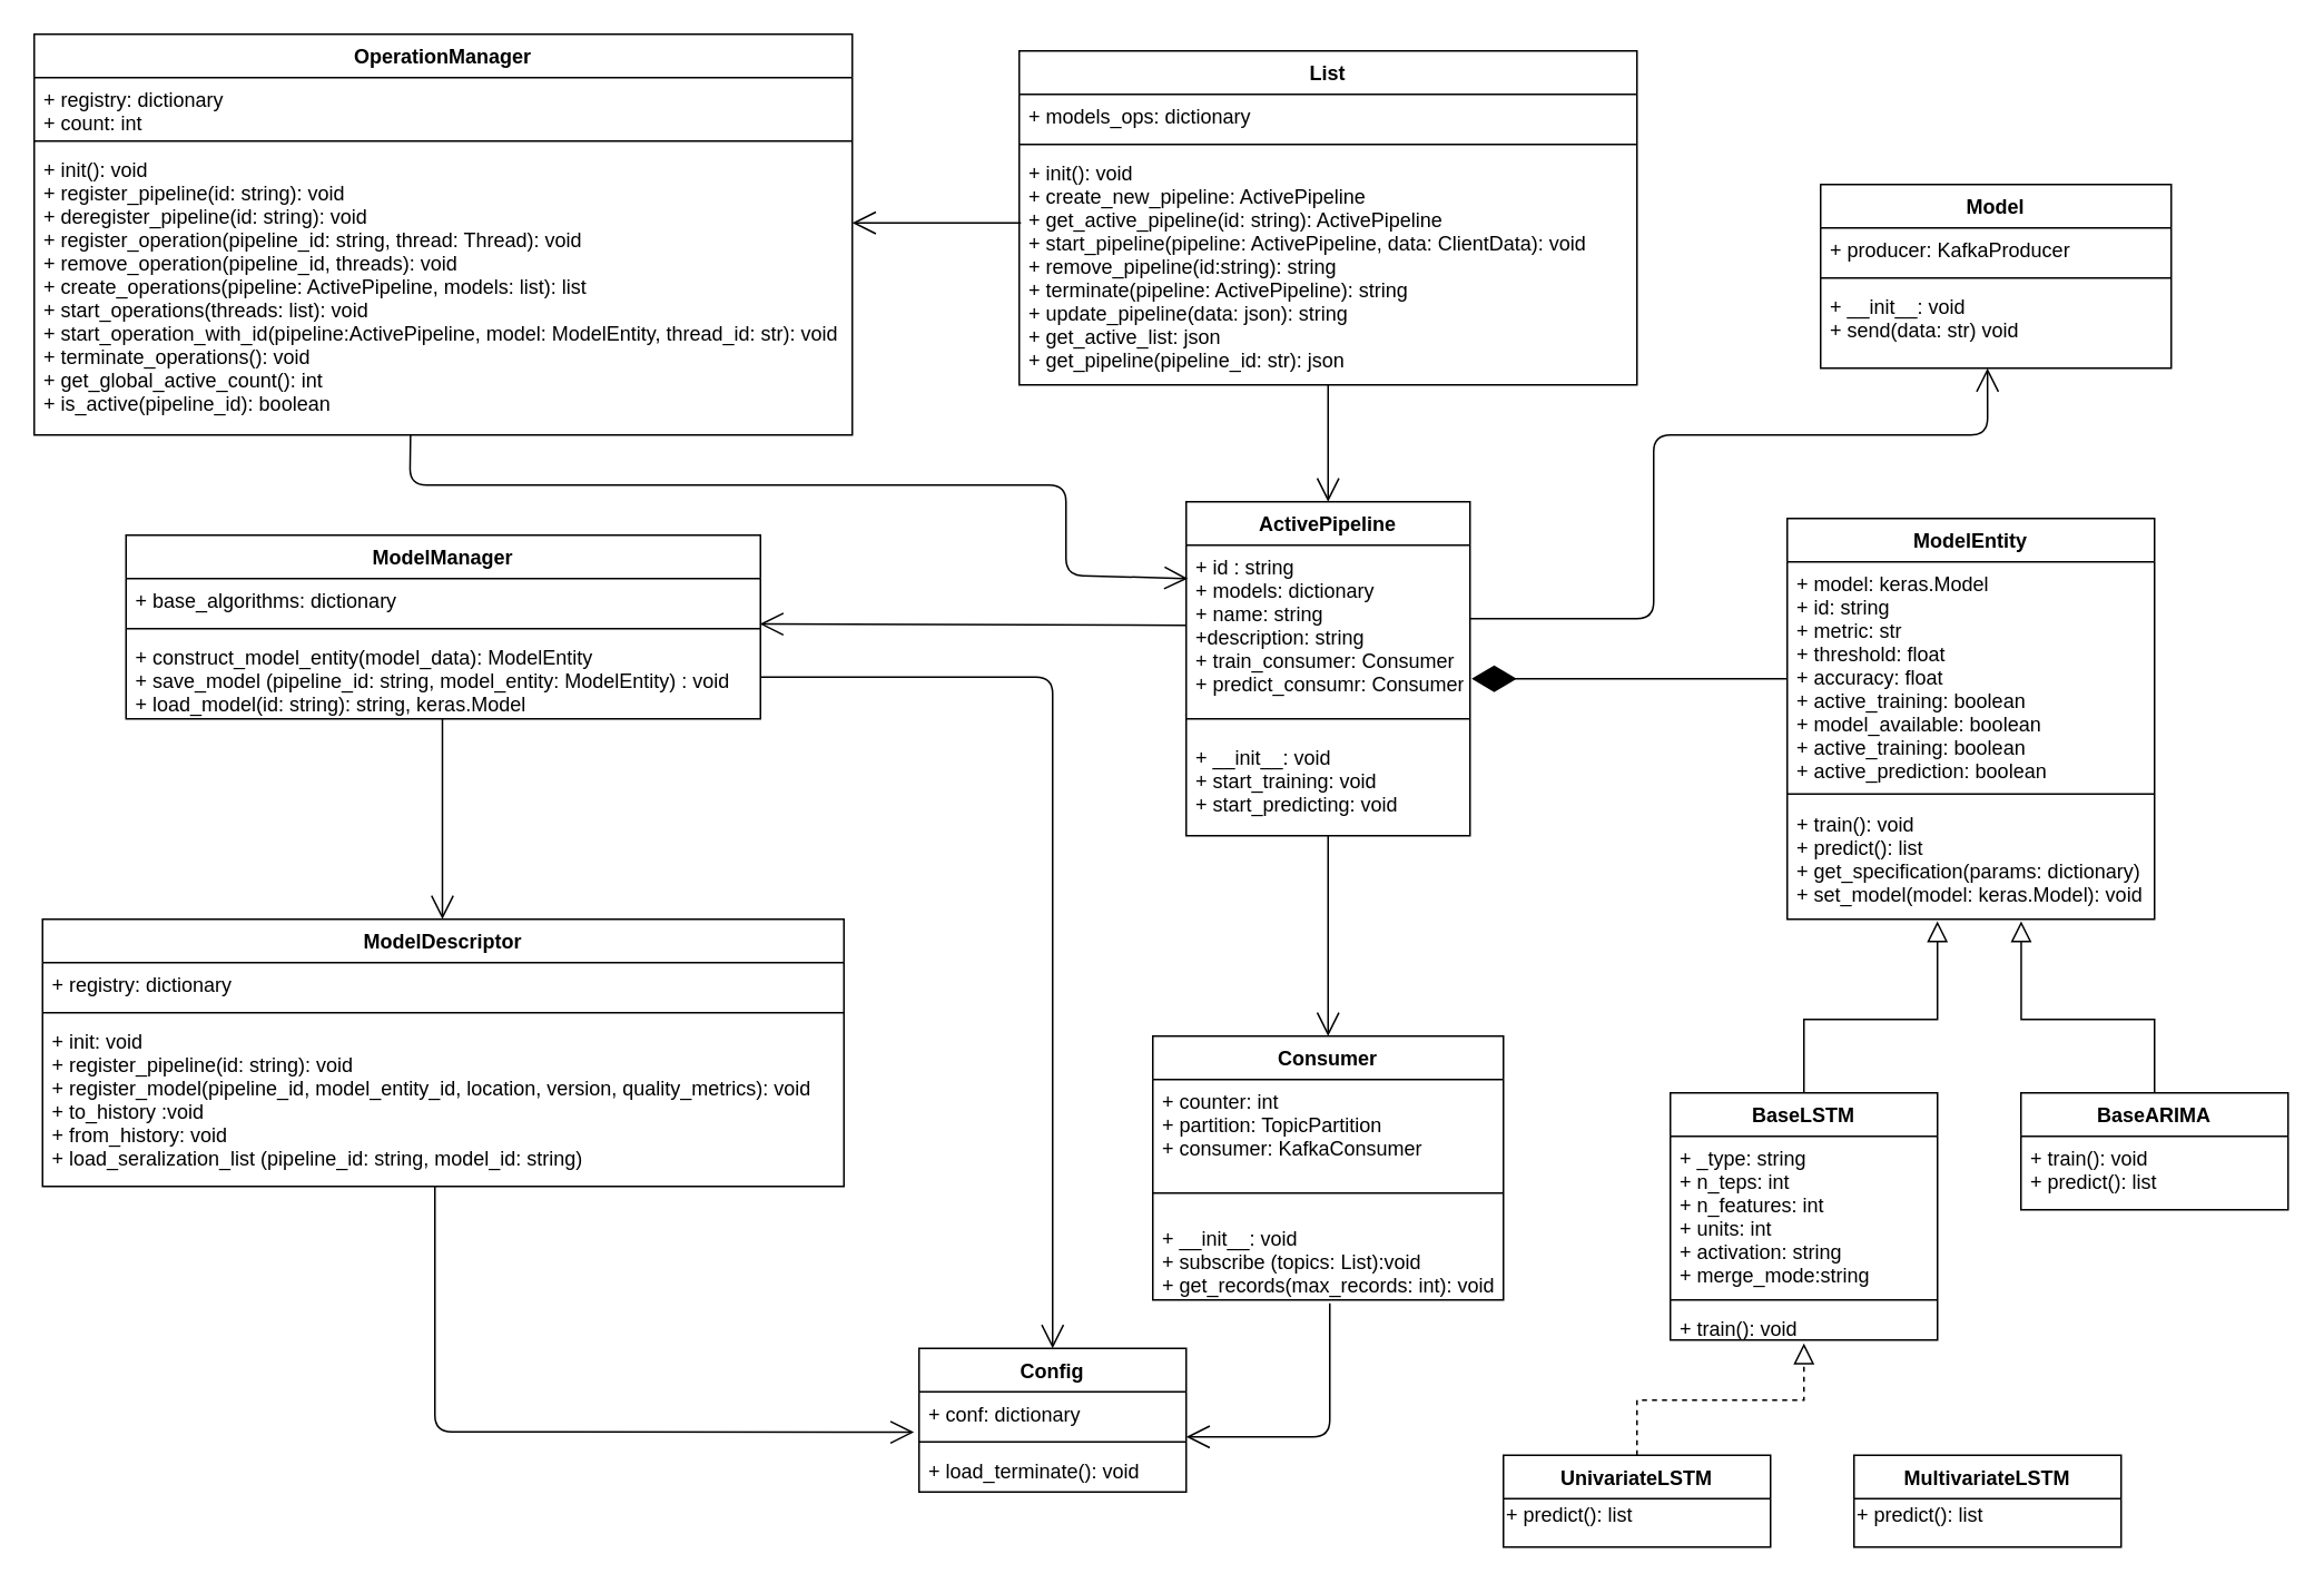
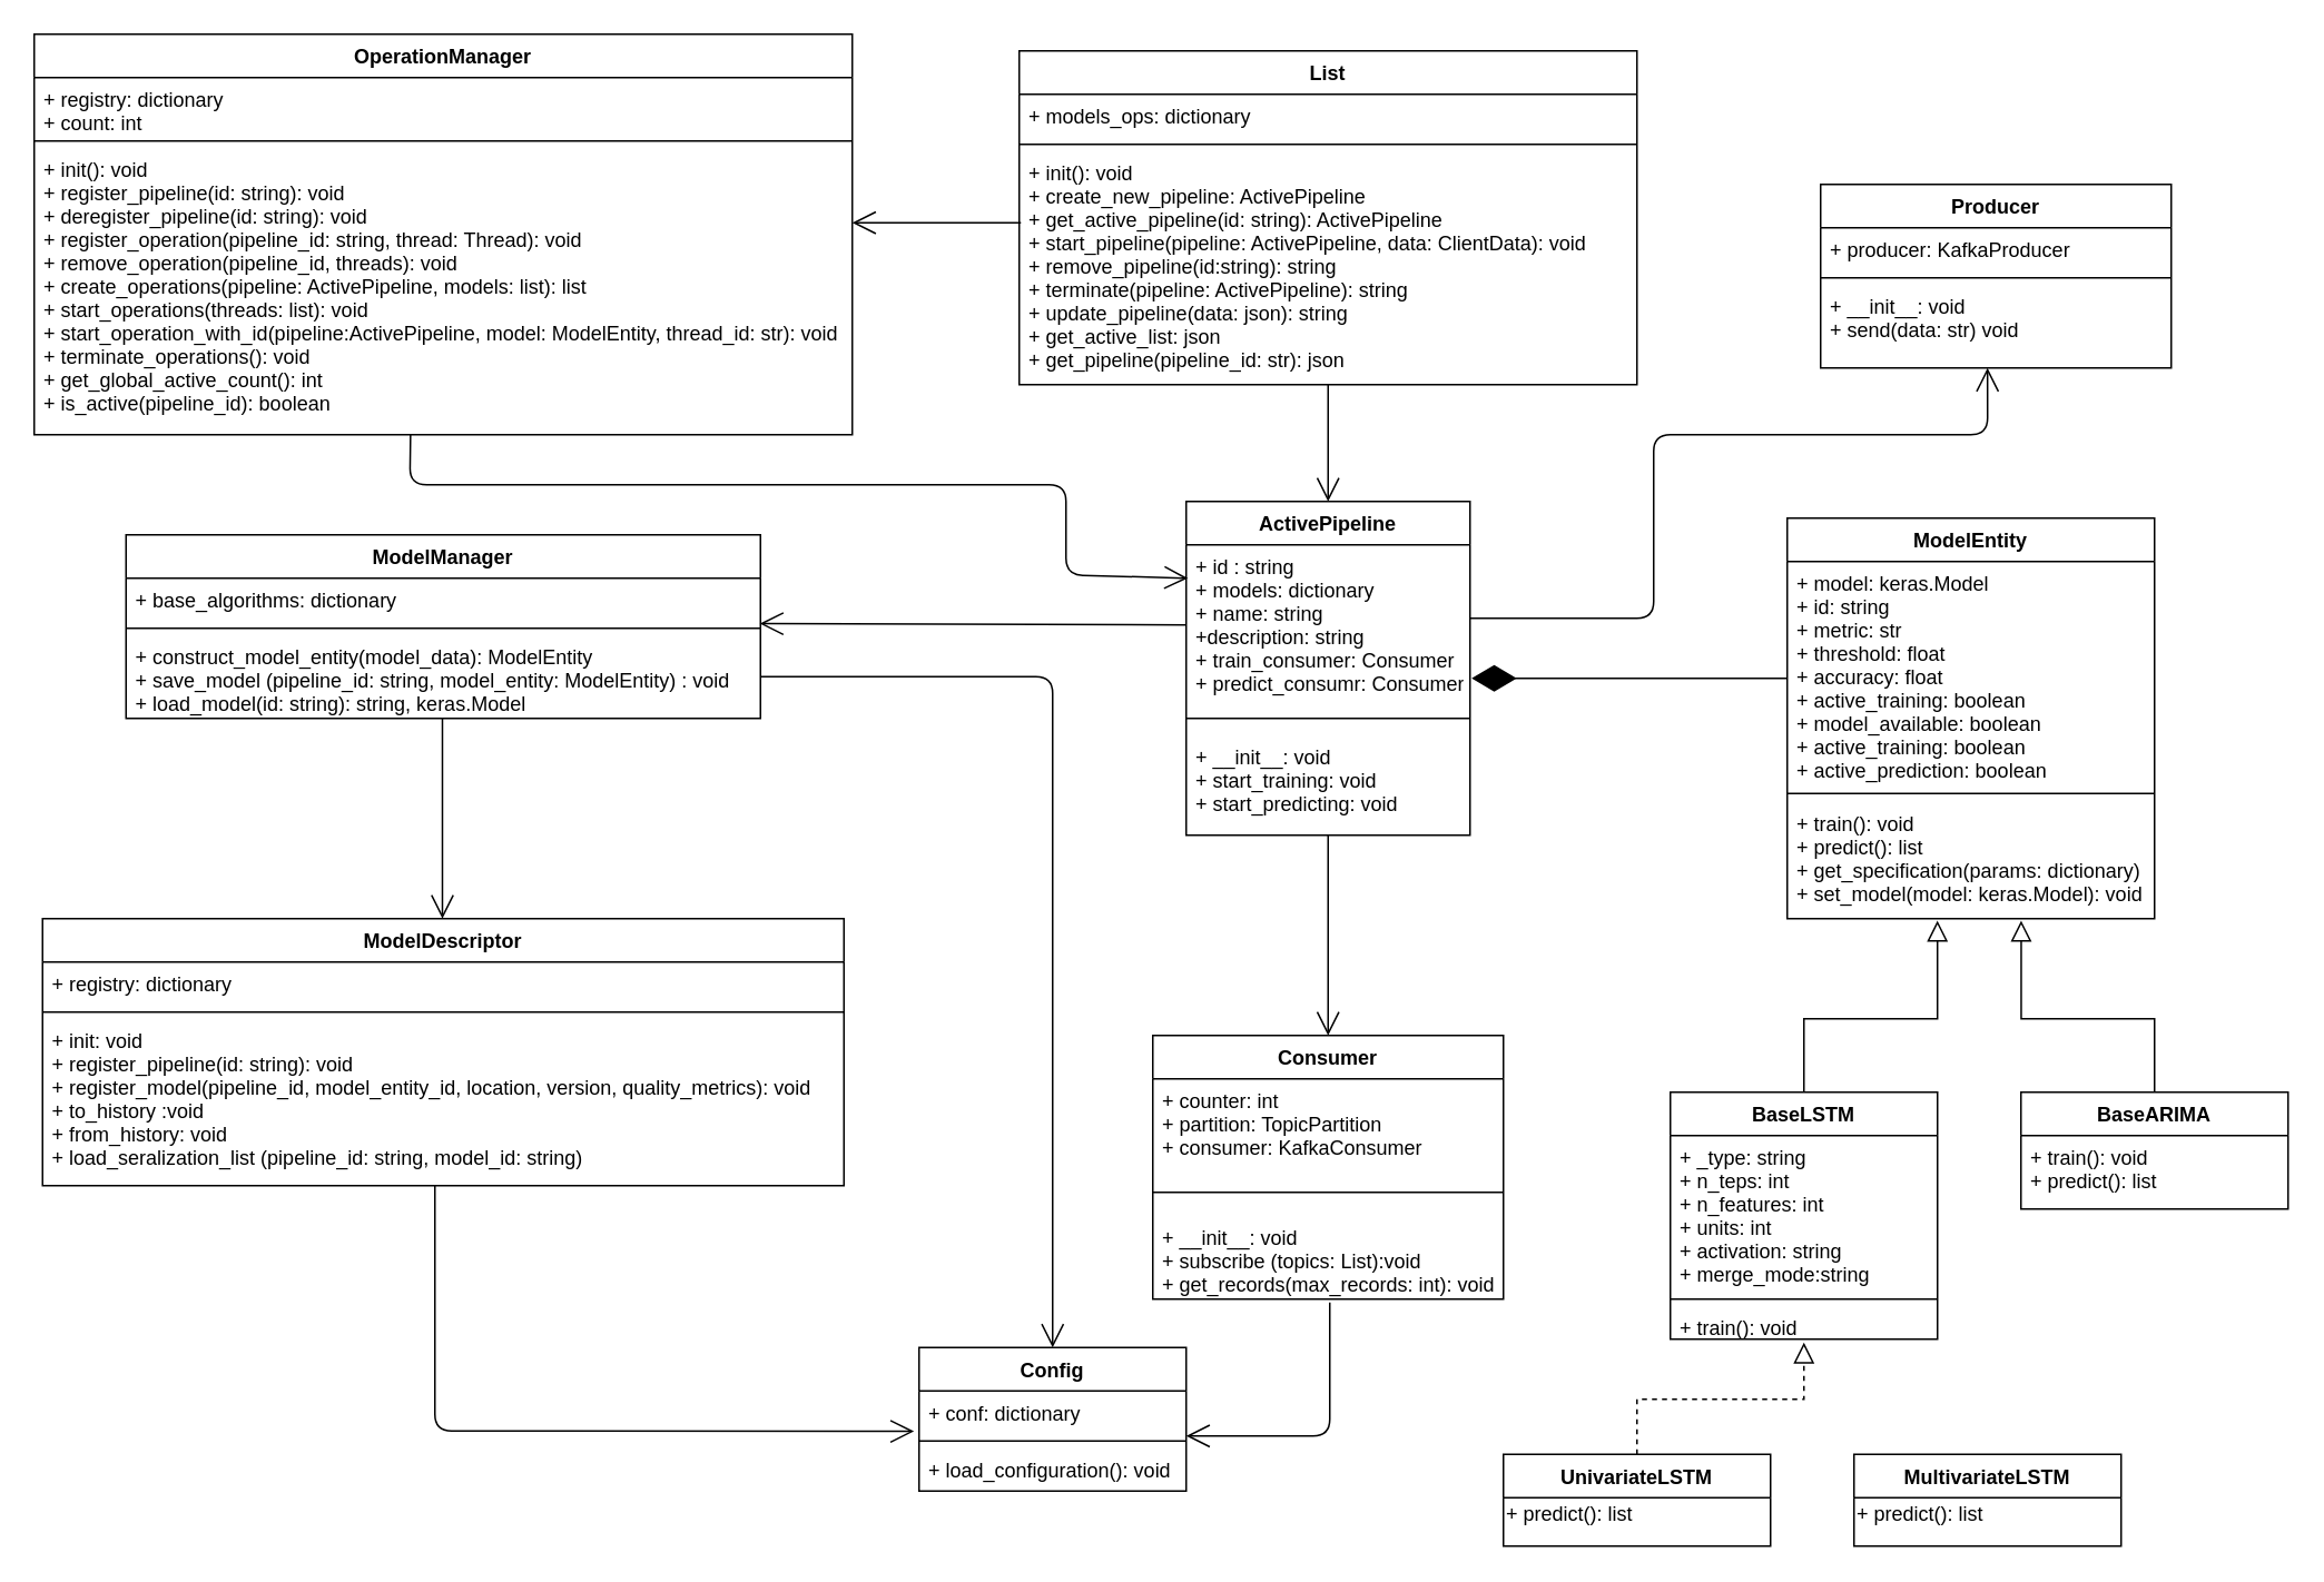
- <mxCell id="57" value="Model" style="swimlane;fontStyle=1;align=center;verticalAlign=top;childLayout=stackLayout;horizontal=1;startSize=26;horizontalStack=0;resizeParent=1;resizeParentMax=0;resizeLast=0;collapsible=1;marginBottom=0;" parent="1" vertex="1"><mxGeometry x="1090" y="110" width="210" height="110" as="geometry" /></mxCell>
+ <mxCell id="57" value="Producer" style="swimlane;fontStyle=1;align=center;verticalAlign=top;childLayout=stackLayout;horizontal=1;startSize=26;horizontalStack=0;resizeParent=1;resizeParentMax=0;resizeLast=0;collapsible=1;marginBottom=0;" parent="1" vertex="1"><mxGeometry x="1090" y="110" width="210" height="110" as="geometry" /></mxCell>
- <mxCell id="52" value="+ load_terminate(): void" style="text;strokeColor=none;fillColor=none;align=left;verticalAlign=top;spacingLeft=4;spacingRight=4;overflow=hidden;rotatable=0;points=[[0,0.5],[1,0.5]];portConstraint=eastwest;" parent="49" vertex="1"><mxGeometry y="60" width="160" height="26" as="geometry" /></mxCell>
+ <mxCell id="52" value="+ load_configuration(): void" style="text;strokeColor=none;fillColor=none;align=left;verticalAlign=top;spacingLeft=4;spacingRight=4;overflow=hidden;rotatable=0;points=[[0,0.5],[1,0.5]];portConstraint=eastwest;" parent="49" vertex="1"><mxGeometry y="60" width="160" height="26" as="geometry" /></mxCell>
